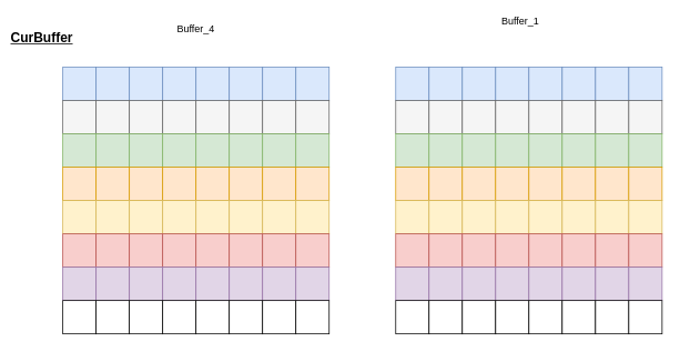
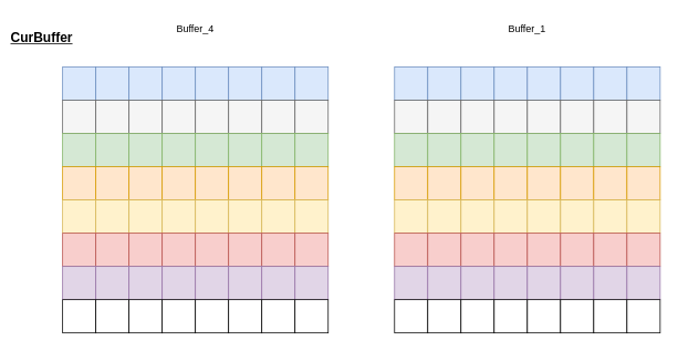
- <mxCell id="67" value="Buffer_1" style="text;html=1;strokeColor=none;fillColor=none;align=center;verticalAlign=middle;whiteSpace=wrap;rounded=0;" vertex="1" parent="1"><mxGeometry x="595" y="10" width="60" height="30" as="geometry" /></mxCell>
+ <mxCell id="67" value="Buffer_1" style="text;html=1;strokeColor=none;fillColor=none;align=center;verticalAlign=middle;whiteSpace=wrap;rounded=0;" vertex="1" parent="1"><mxGeometry x="605" y="20" width="60" height="30" as="geometry" /></mxCell>
